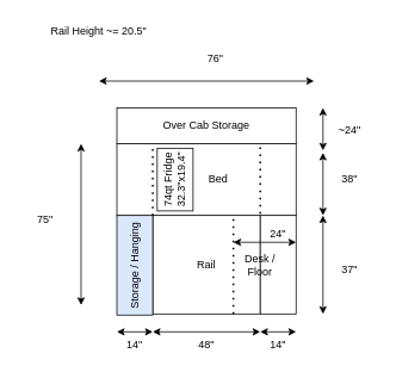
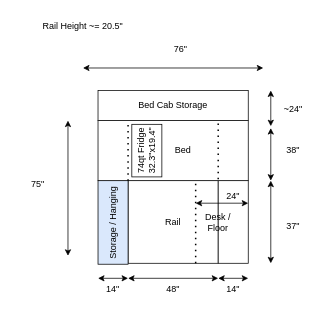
- <mxCell id="16" value="Over Cab Storage" style="rounded=0;whiteSpace=wrap;html=1;" parent="1" vertex="1"><mxGeometry x="130" y="120" width="200" height="40" as="geometry" /></mxCell>
+ <mxCell id="16" value="Bed Cab Storage" style="rounded=0;whiteSpace=wrap;html=1;" parent="1" vertex="1"><mxGeometry x="130" y="120" width="200" height="40" as="geometry" /></mxCell>
